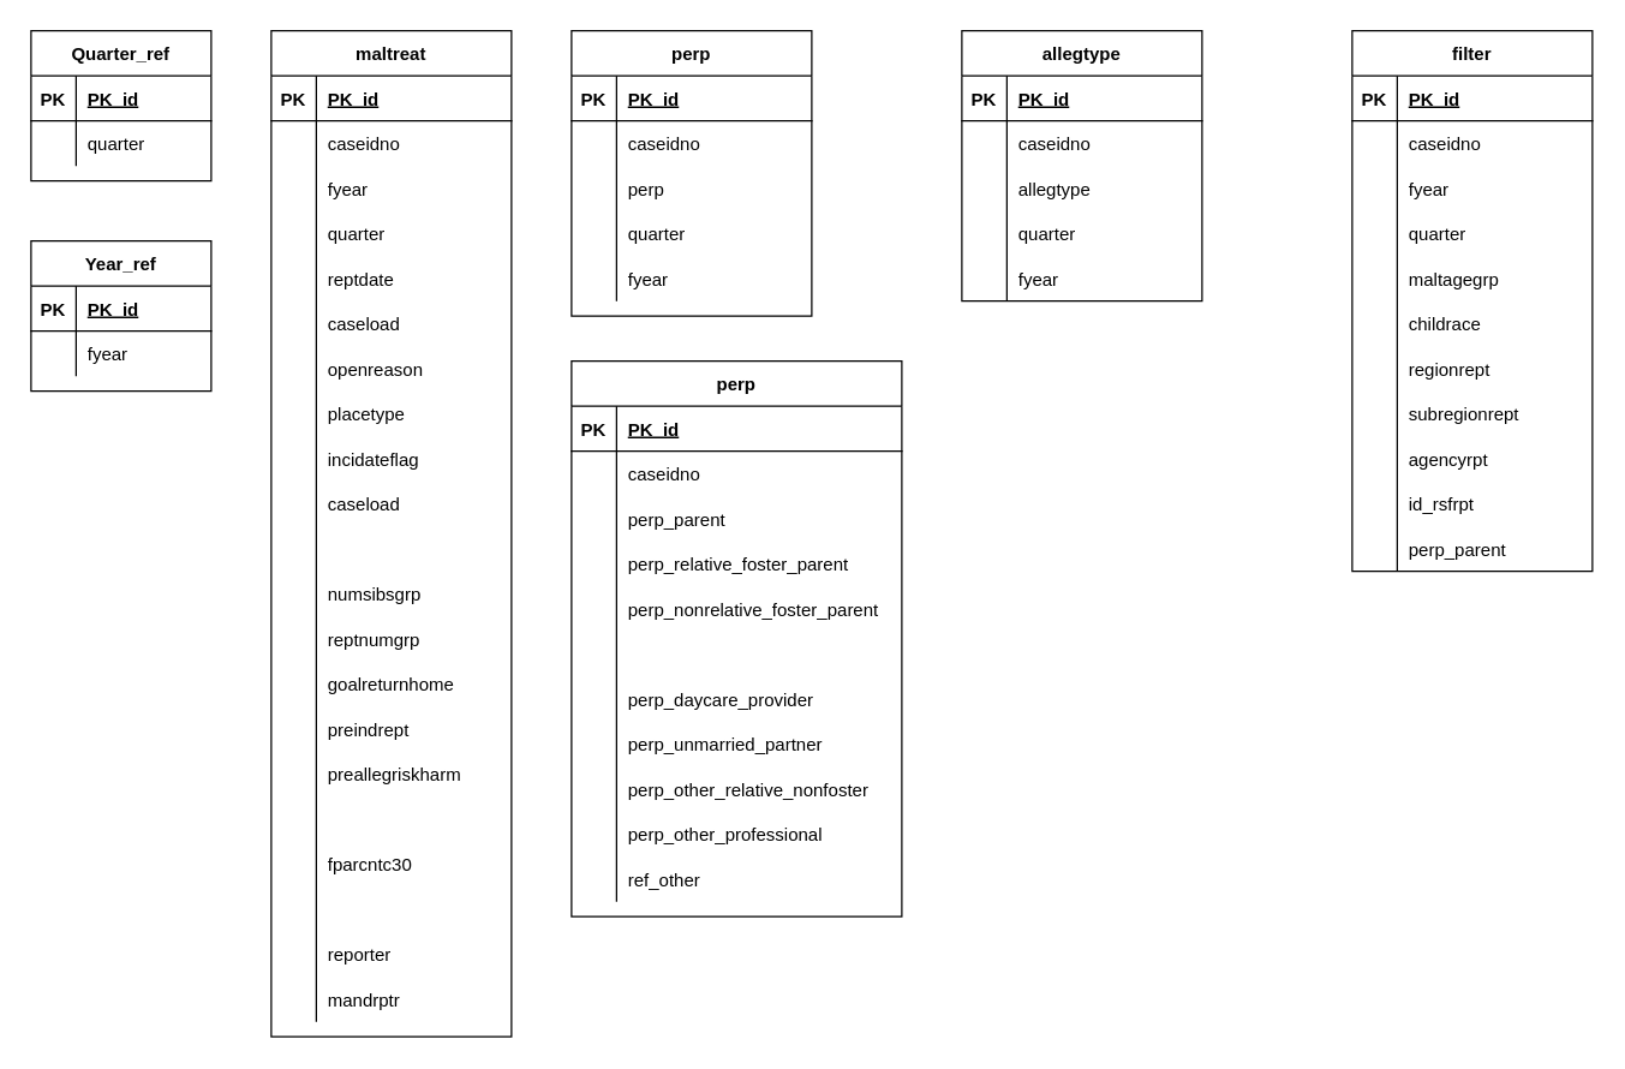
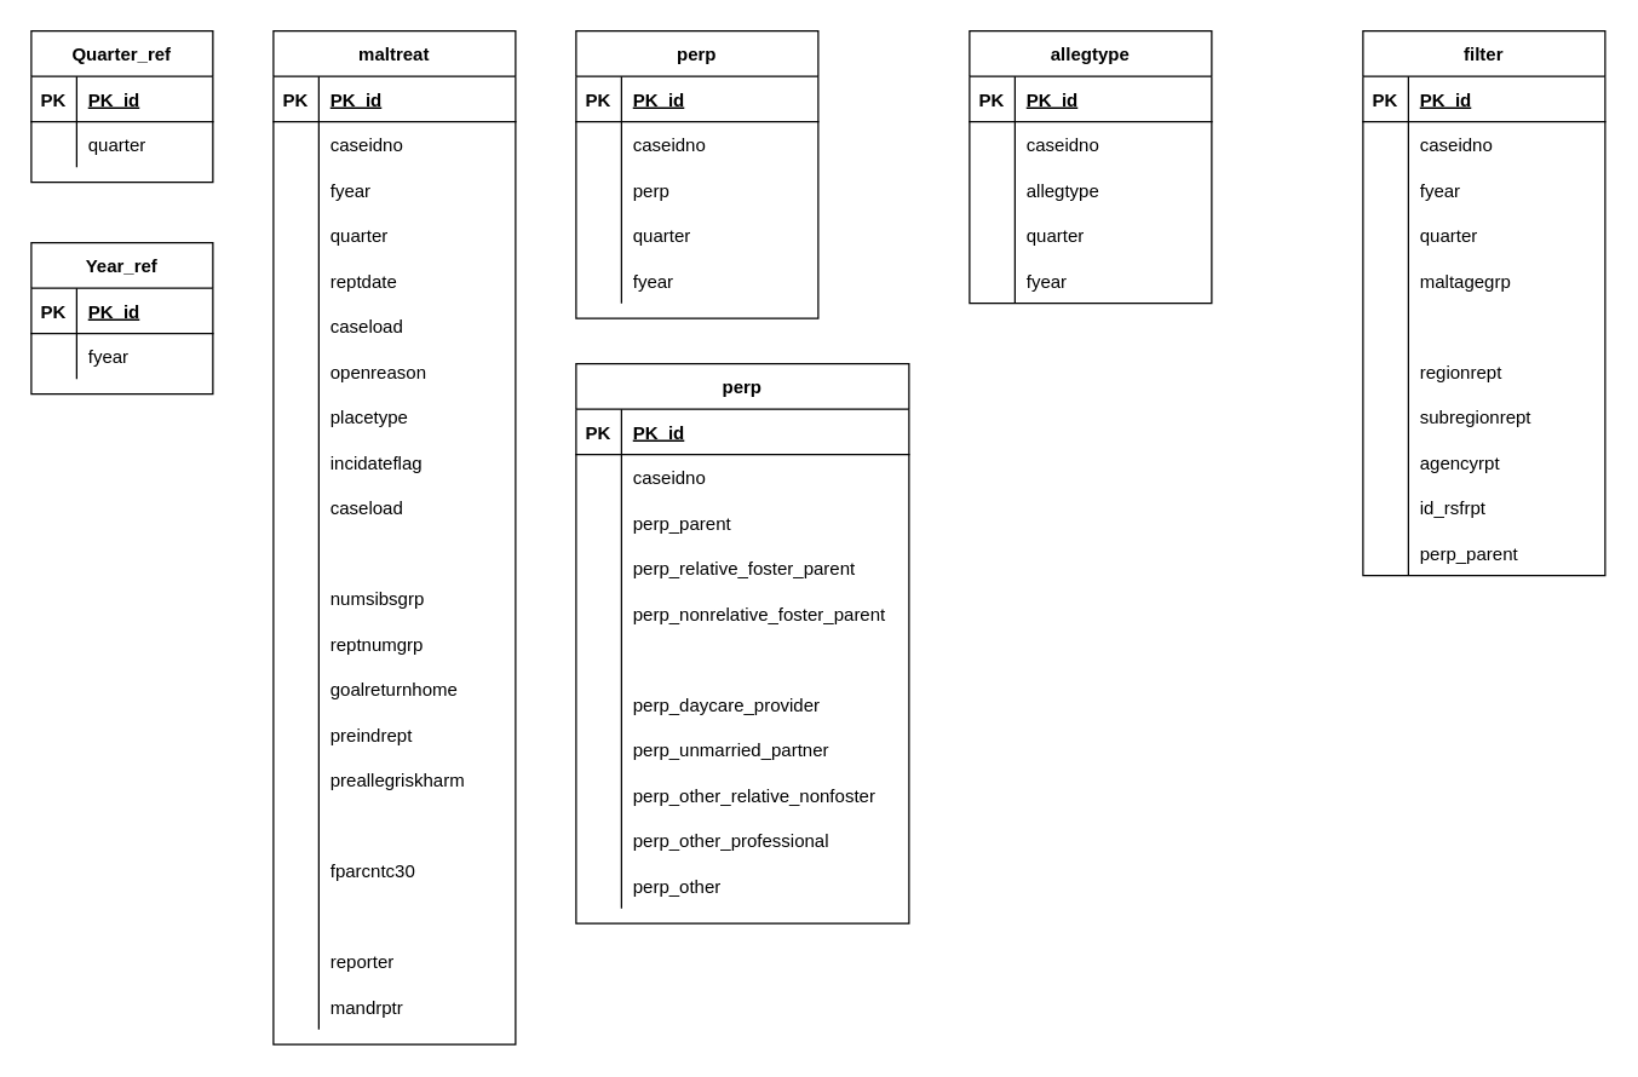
- <mxCell id="127" value="childrace" style="shape=partialRectangle;overflow=hidden;connectable=0;fillColor=none;top=0;left=0;bottom=0;right=0;align=left;spacingLeft=6;" vertex="1" parent="125"><mxGeometry x="30" width="130" height="30" as="geometry" /></mxCell>
- <mxCell id="175" value="ref_other" style="shape=partialRectangle;overflow=hidden;connectable=0;fillColor=none;top=0;left=0;bottom=0;right=0;align=left;spacingLeft=6;" vertex="1" parent="173"><mxGeometry x="30" width="190" height="30" as="geometry" /></mxCell>
+ <mxCell id="175" value="perp_other" style="shape=partialRectangle;overflow=hidden;connectable=0;fillColor=none;top=0;left=0;bottom=0;right=0;align=left;spacingLeft=6;" vertex="1" parent="173"><mxGeometry x="30" width="190" height="30" as="geometry" /></mxCell>
